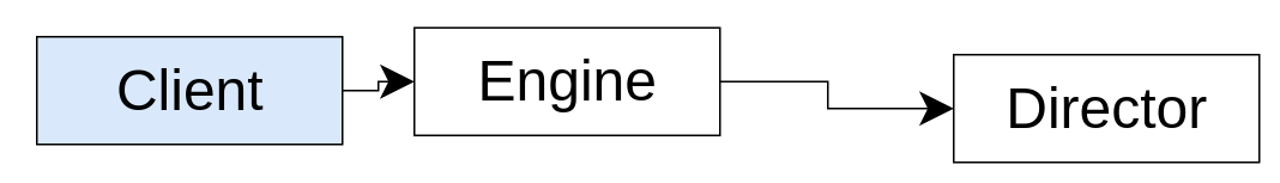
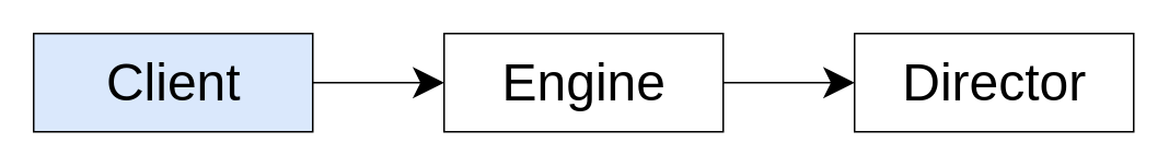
- <mxCell id="5" value="Engine" style="html=1;fontSize=32;" parent="1" vertex="1"><mxGeometry x="230" y="15" width="170" height="60" as="geometry" /></mxCell>
+ <mxCell id="5" value="Engine" style="html=1;fontSize=32;" parent="1" vertex="1"><mxGeometry x="270" y="20" width="170" height="60" as="geometry" /></mxCell>
- <mxCell id="6" value="Director" style="html=1;fontSize=32;" parent="1" vertex="1"><mxGeometry x="530" y="30" width="170" height="60" as="geometry" /></mxCell>
+ <mxCell id="6" value="Director" style="html=1;fontSize=32;" parent="1" vertex="1"><mxGeometry x="520" y="20" width="170" height="60" as="geometry" /></mxCell>
